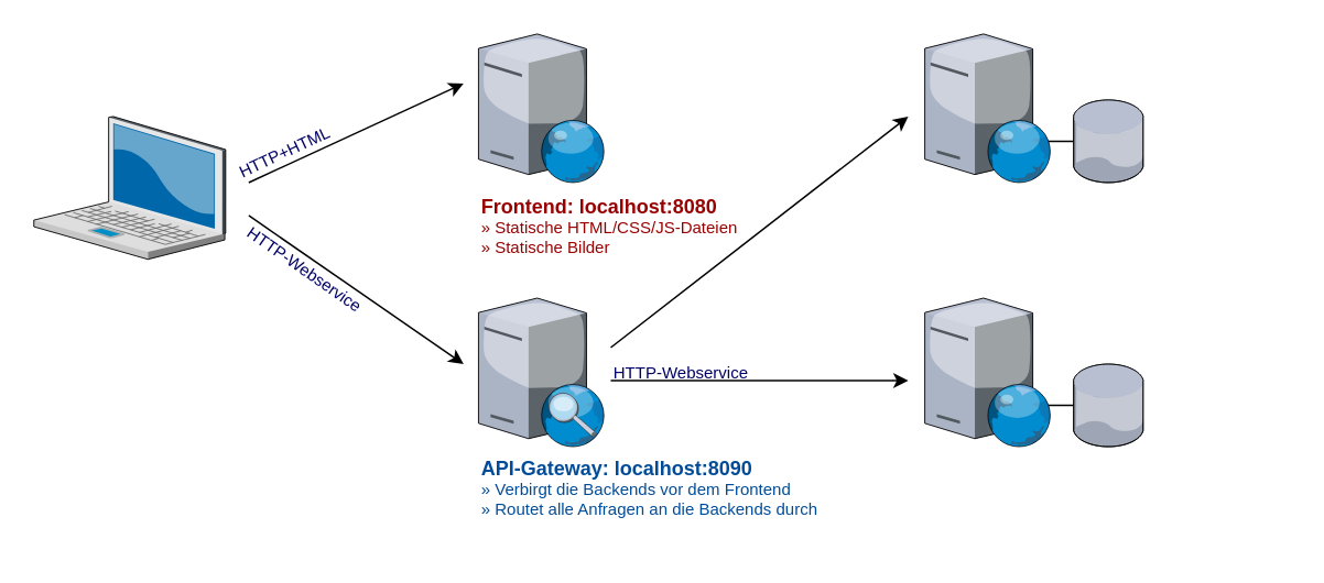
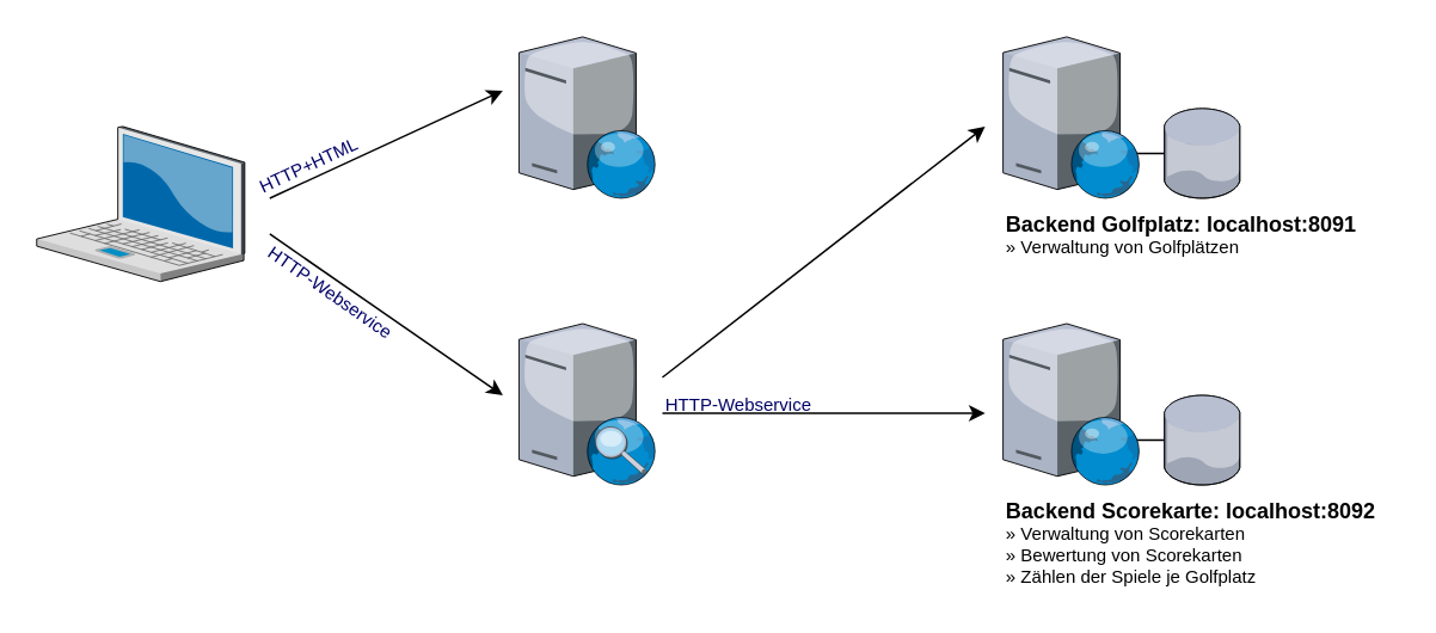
+ <mxCell id="9" value="&lt;div&gt;&lt;b&gt;Backend Golfplatz: localhost:8091&lt;br&gt;&lt;/b&gt;&lt;/div&gt;&lt;div style=&quot;font-size: 10px&quot;&gt;&lt;font style=&quot;font-size: 10px&quot;&gt;» Verwaltung von Golfplätzen&lt;br&gt;&lt;/font&gt;&lt;/div&gt;" style="text;html=1;align=left;verticalAlign=top;resizable=0;points=[];autosize=1;" parent="6" vertex="1"><mxGeometry y="91" width="210" height="30" as="geometry" /></mxCell>
- <mxCell id="5" value="&lt;b&gt;Frontend: localhost:8080&lt;/b&gt;&lt;br&gt;&lt;div style=&quot;font-size: 10px&quot;&gt;&lt;font style=&quot;font-size: 10px&quot;&gt;» Statische HTML/CSS/JS-Dateien&lt;/font&gt;&lt;/div&gt;&lt;div style=&quot;font-size: 10px&quot;&gt;&lt;font style=&quot;font-size: 10px&quot;&gt;» Statische Bilder &lt;/font&gt;&lt;/div&gt;&lt;div style=&quot;font-size: 10px&quot;&gt;&lt;font style=&quot;font-size: 10px&quot;&gt;&lt;br&gt;&lt;/font&gt;&lt;/div&gt;" style="text;html=1;align=left;verticalAlign=top;resizable=0;points=[];autosize=1;fontColor=#990000;" parent="3" vertex="1"><mxGeometry y="91" width="170" height="60" as="geometry" /></mxCell>
- <mxCell id="25" value="&lt;b&gt;API-Gateway: localhost:8090&lt;/b&gt;&lt;br&gt;&lt;div style=&quot;font-size: 10px&quot;&gt;&lt;font style=&quot;font-size: 10px&quot;&gt;» Verbirgt die Backends vor dem Frontend&lt;br&gt;&lt;/font&gt;&lt;/div&gt;&lt;div style=&quot;font-size: 10px&quot;&gt;&lt;font style=&quot;font-size: 10px&quot;&gt;» Routet alle Anfragen an die Backends durch&lt;/font&gt;&lt;/div&gt;" style="text;html=1;align=left;verticalAlign=top;resizable=0;points=[];autosize=1;fontColor=#004C99;" parent="23" vertex="1"><mxGeometry y="90" width="220" height="50" as="geometry" /></mxCell>
+ <mxCell id="14" value="&lt;div&gt;&lt;b&gt;Backend Scorekarte: localhost:8092&lt;br&gt;&lt;/b&gt;&lt;/div&gt;&lt;div style=&quot;font-size: 10px&quot;&gt;&lt;font style=&quot;font-size: 10px&quot;&gt;» Verwaltung von Scorekarten&lt;/font&gt;&lt;/div&gt;&lt;div style=&quot;font-size: 10px&quot;&gt;&lt;font style=&quot;font-size: 10px&quot;&gt;» Bewertung von Scorekarten&lt;/font&gt;&lt;/div&gt;&lt;div style=&quot;font-size: 10px&quot;&gt;&lt;font style=&quot;font-size: 10px&quot;&gt;» Zählen der Spiele je Golfplatz&lt;br&gt;&lt;/font&gt;&lt;/div&gt;" style="text;html=1;align=left;verticalAlign=top;resizable=0;points=[];autosize=1;" parent="11" vertex="1"><mxGeometry y="91" width="220" height="60" as="geometry" /></mxCell>
